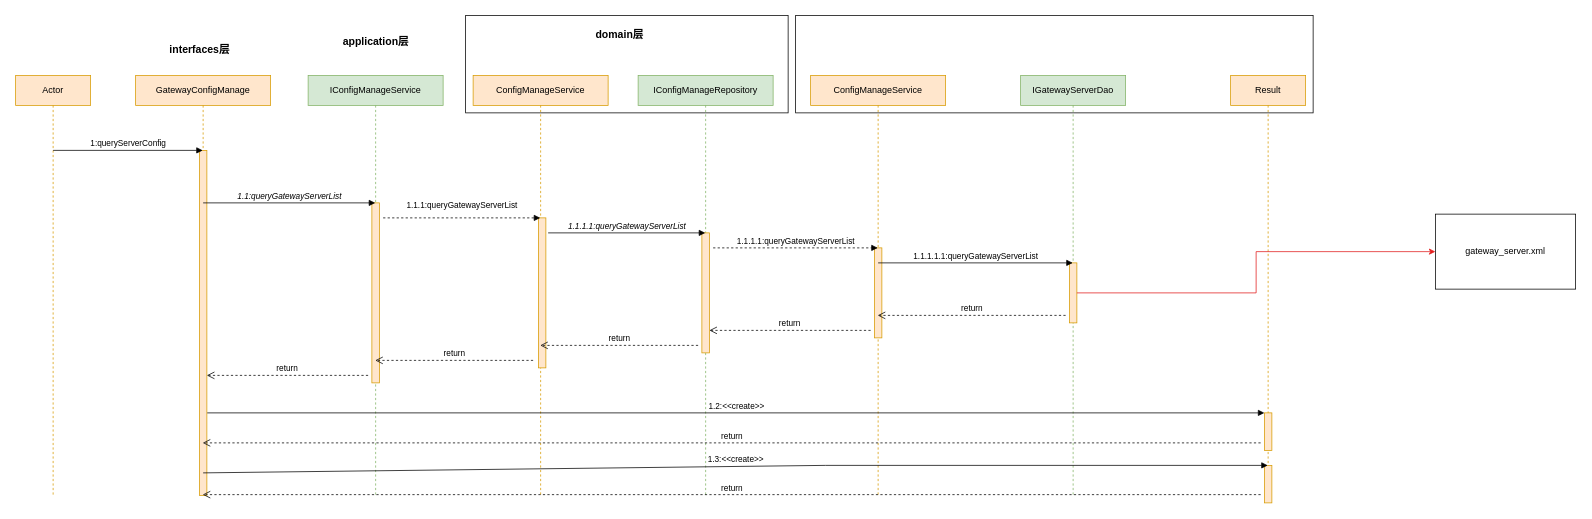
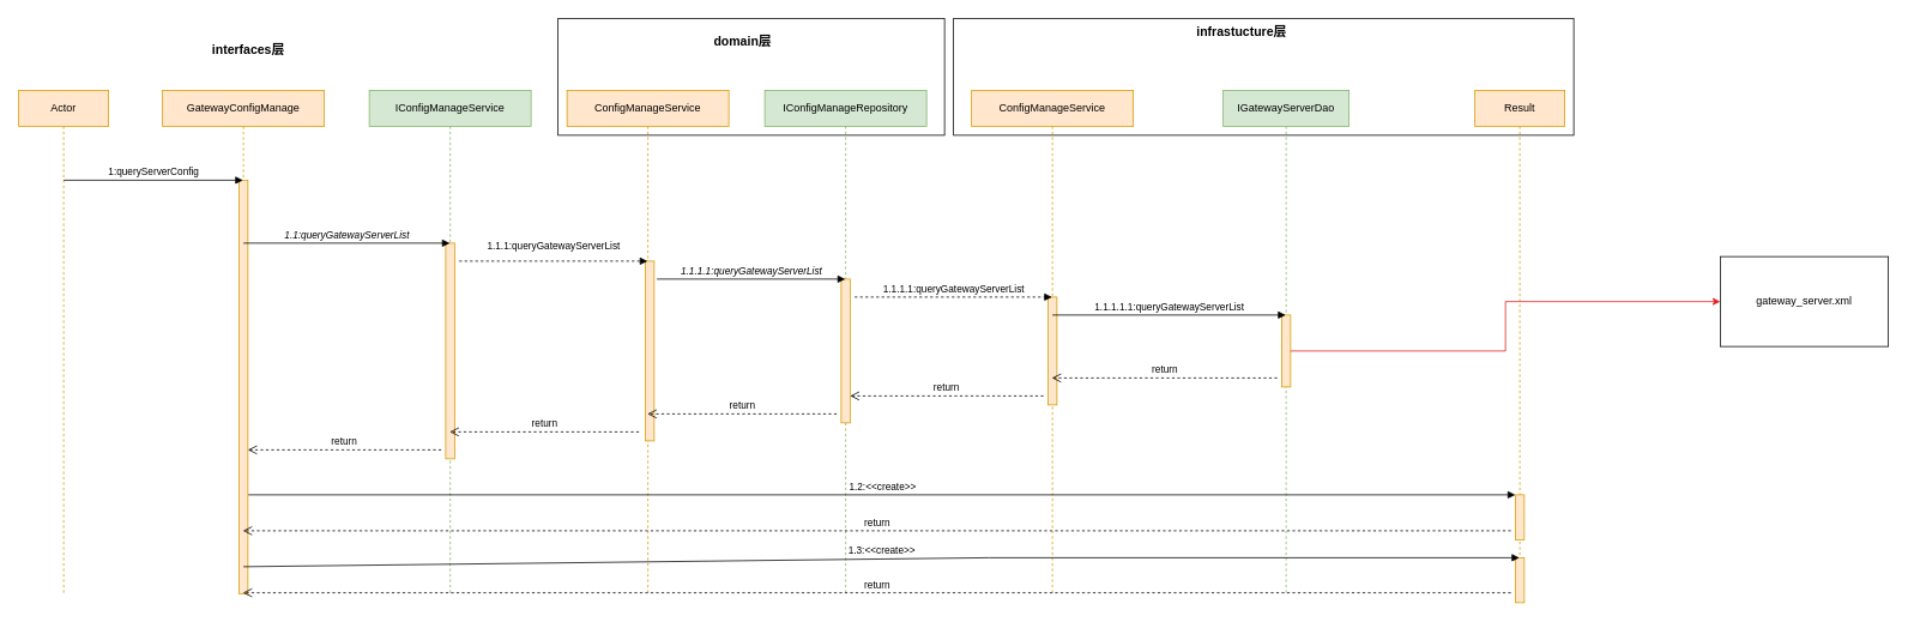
+ <mxCell id="23" value="&lt;b&gt;&lt;font style=&quot;font-size: 14px;&quot;&gt;infrastucture层&lt;/font&gt;&lt;/b&gt;" style="text;html=1;align=center;verticalAlign=middle;resizable=0;points=[];autosize=1;strokeColor=none;fillColor=none;" vertex="1" parent="1"><mxGeometry x="1320" y="20" width="120" height="30" as="geometry" /></mxCell>
- <mxCell id="21" value="&lt;b&gt;&lt;font style=&quot;font-size: 14px;&quot;&gt;application层&lt;/font&gt;&lt;/b&gt;" style="text;html=1;align=center;verticalAlign=middle;resizable=0;points=[];autosize=1;strokeColor=none;fillColor=none;" vertex="1" parent="1"><mxGeometry x="445" y="40" width="110" height="30" as="geometry" /></mxCell>
- <mxCell id="20" value="&lt;b&gt;&lt;font style=&quot;font-size: 14px;&quot;&gt;interfaces层&lt;/font&gt;&lt;/b&gt;" style="text;html=1;align=center;verticalAlign=middle;resizable=0;points=[];autosize=1;strokeColor=none;fillColor=none;" vertex="1" parent="1"><mxGeometry x="215" y="50" width="100" height="30" as="geometry" /></mxCell>
+ <mxCell id="20" value="&lt;b&gt;&lt;font style=&quot;font-size: 14px;&quot;&gt;interfaces层&lt;/font&gt;&lt;/b&gt;" style="text;html=1;align=center;verticalAlign=middle;resizable=0;points=[];autosize=1;strokeColor=none;fillColor=none;" vertex="1" parent="1"><mxGeometry x="225" y="40" width="100" height="30" as="geometry" /></mxCell>
